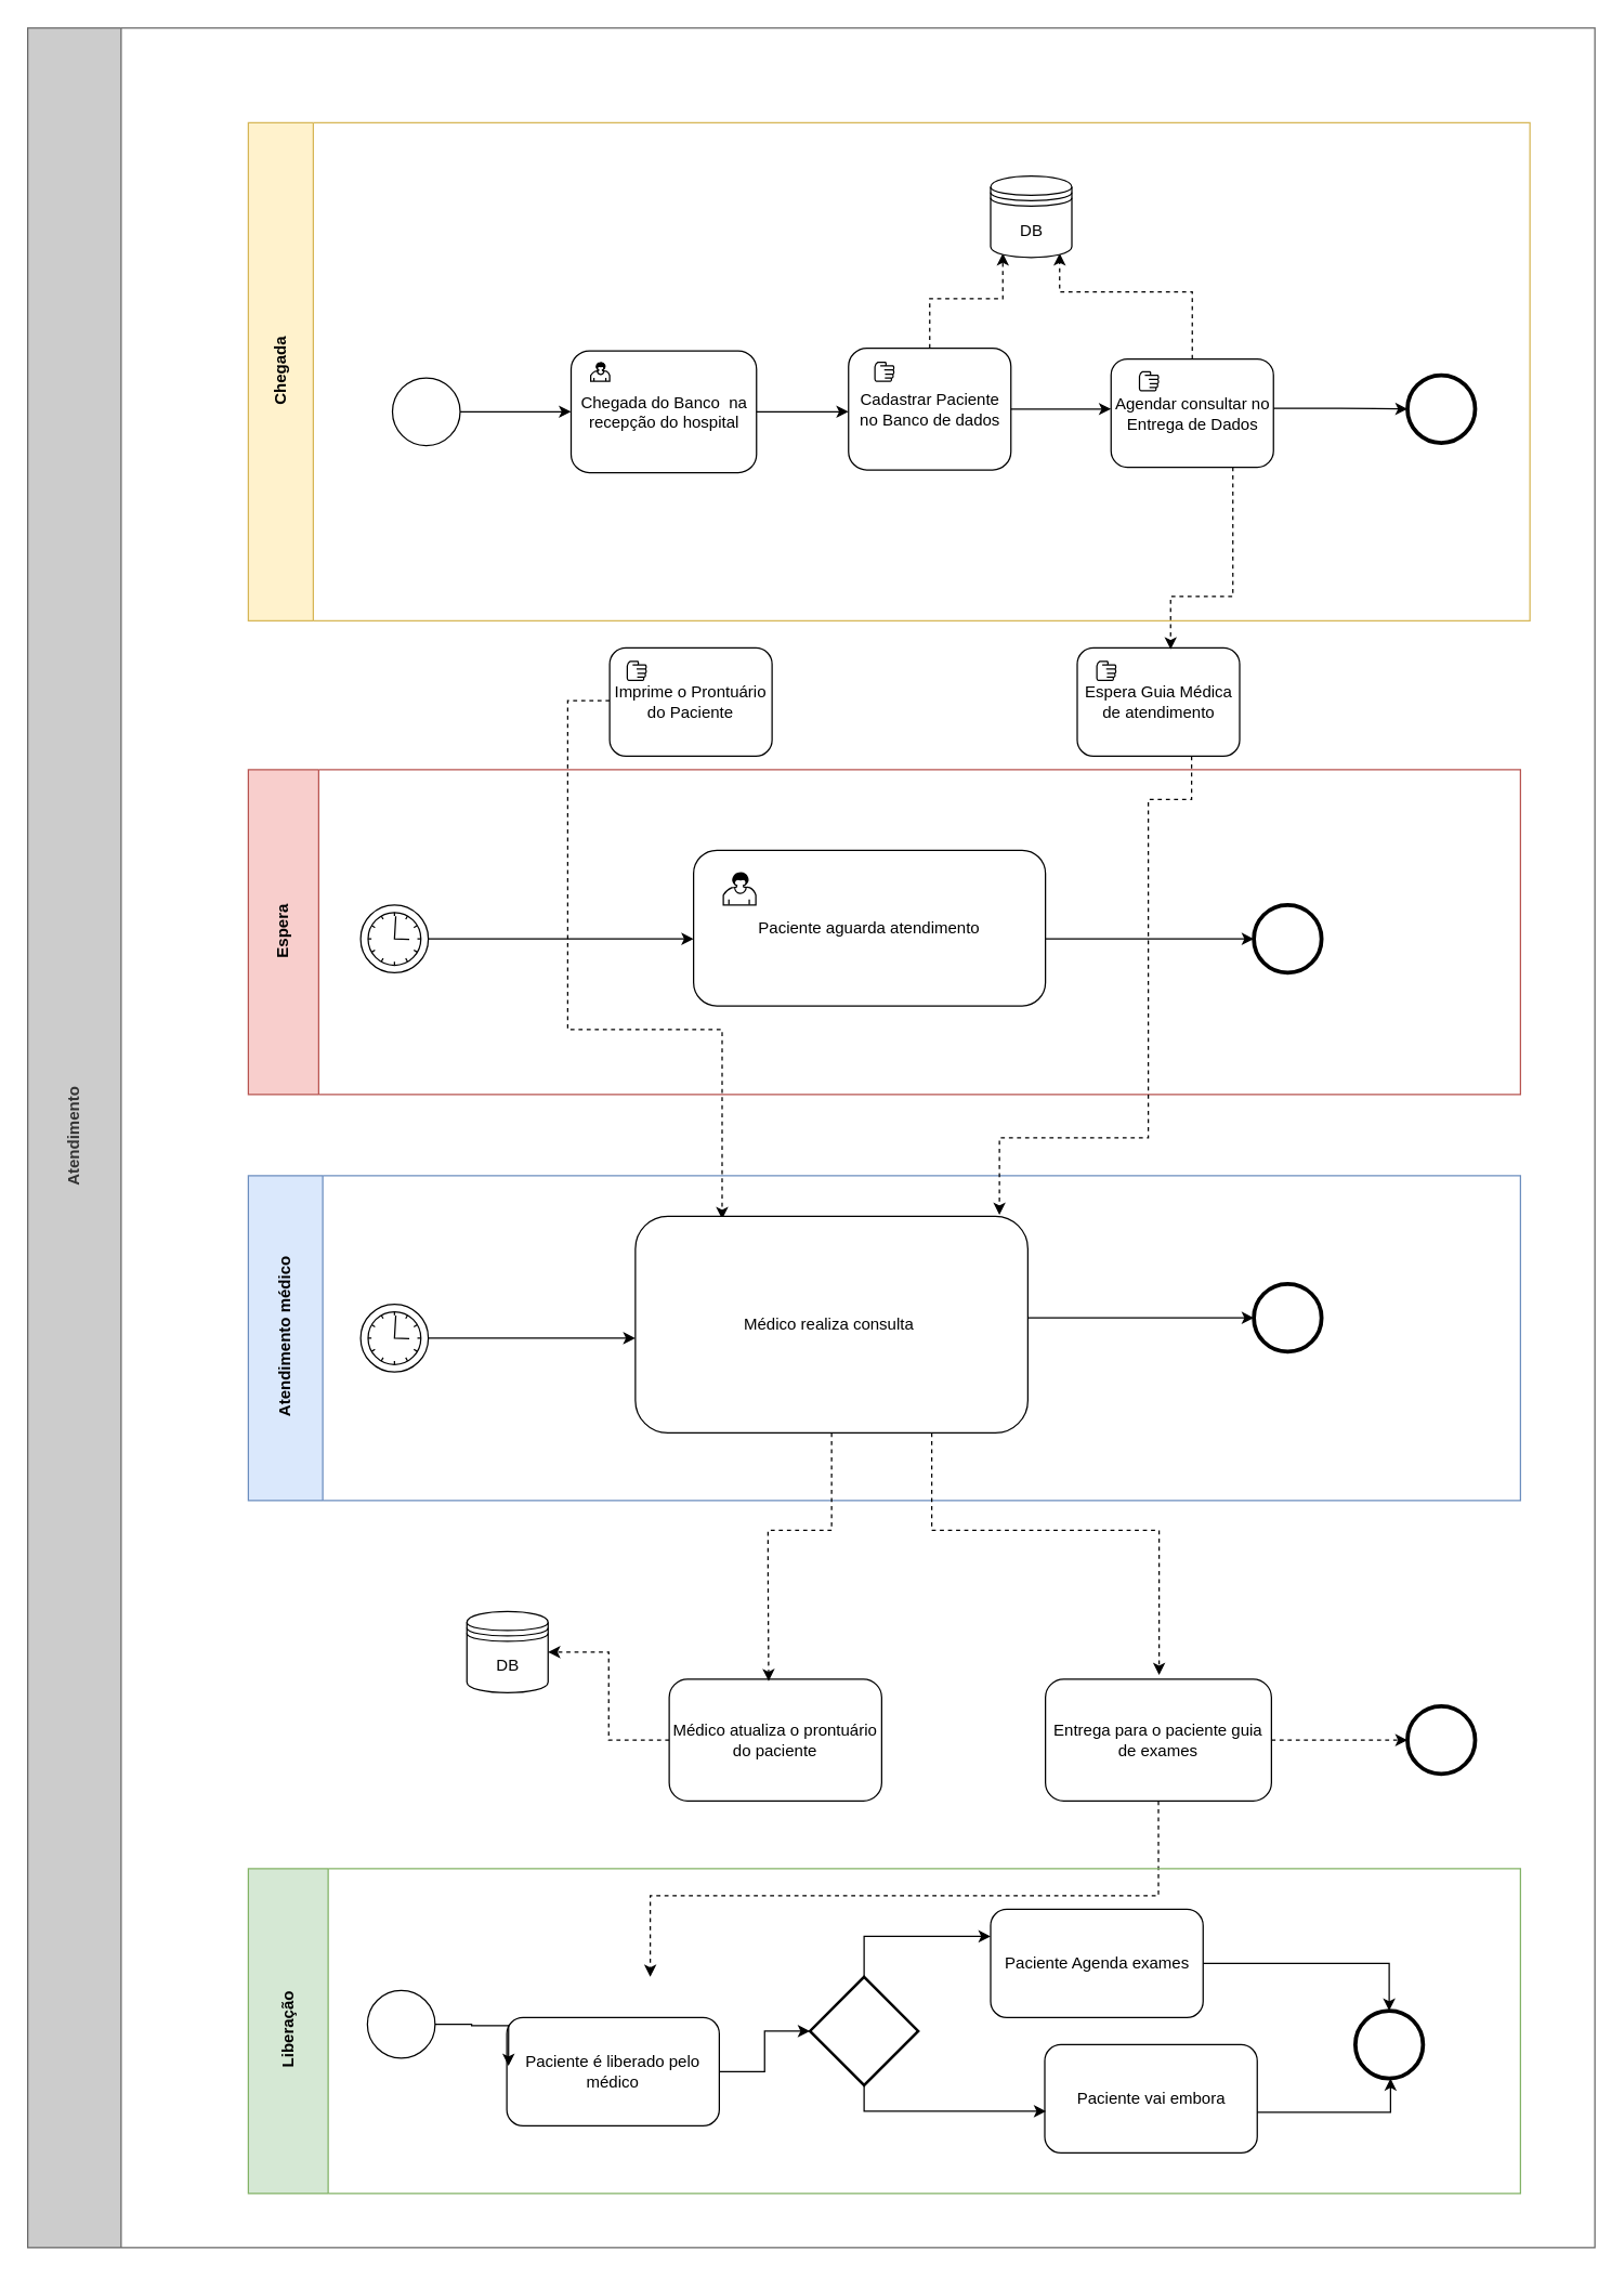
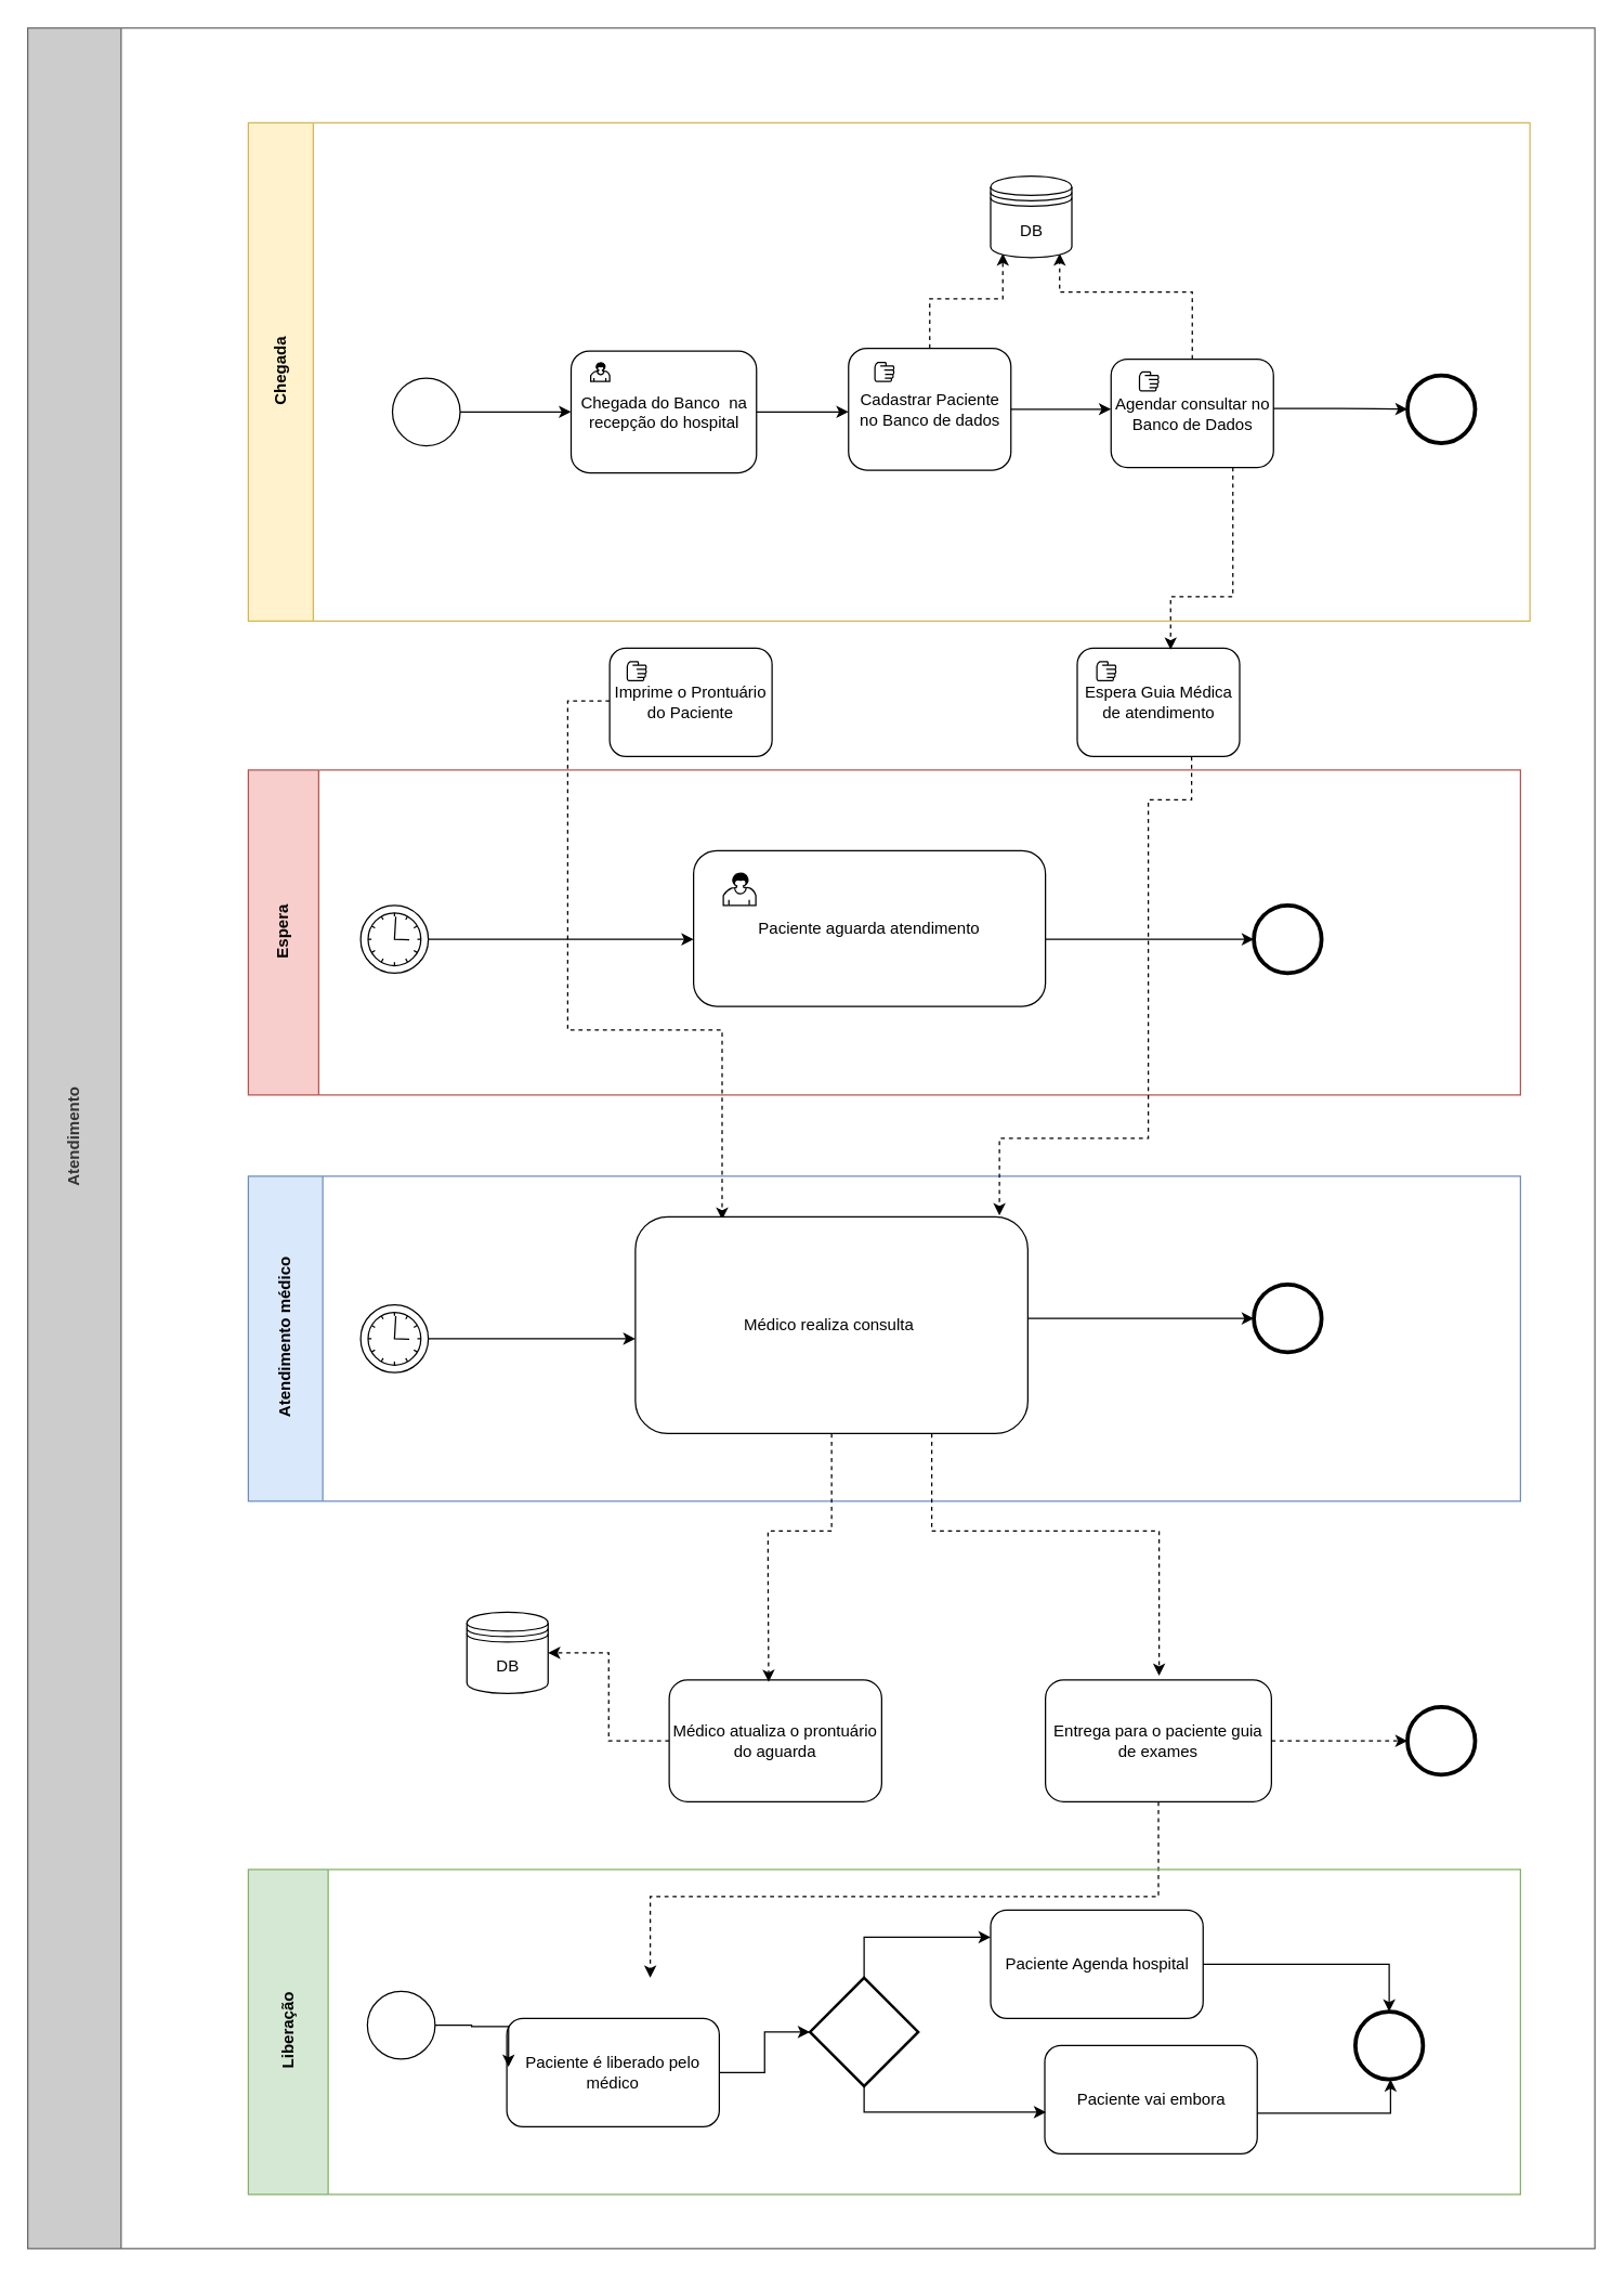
- <mxCell id="10" value="Agendar consultar no Entrega de Dados" style="shape=ext;rounded=1;html=1;whiteSpace=wrap;" parent="3" vertex="1"><mxGeometry x="637.5" y="174.5" width="120" height="80" as="geometry" /></mxCell>
+ <mxCell id="10" value="Agendar consultar no Banco de Dados" style="shape=ext;rounded=1;html=1;whiteSpace=wrap;" parent="3" vertex="1"><mxGeometry x="637.5" y="174.5" width="120" height="80" as="geometry" /></mxCell>
- <mxCell id="38" value="Médico atualiza o prontuário do paciente" style="shape=ext;rounded=1;html=1;whiteSpace=wrap;" parent="2" vertex="1"><mxGeometry x="474" y="1220" width="157" height="90" as="geometry" /></mxCell>
+ <mxCell id="38" value="Médico atualiza o prontuário do aguarda" style="shape=ext;rounded=1;html=1;whiteSpace=wrap;" parent="2" vertex="1"><mxGeometry x="474" y="1220" width="157" height="90" as="geometry" /></mxCell>
- <mxCell id="48" value="Paciente Agenda exames" style="shape=ext;rounded=1;html=1;whiteSpace=wrap;" parent="46" vertex="1"><mxGeometry x="548.5" y="30" width="157" height="80" as="geometry" /></mxCell>
+ <mxCell id="48" value="Paciente Agenda hospital" style="shape=ext;rounded=1;html=1;whiteSpace=wrap;" parent="46" vertex="1"><mxGeometry x="548.5" y="30" width="157" height="80" as="geometry" /></mxCell>
